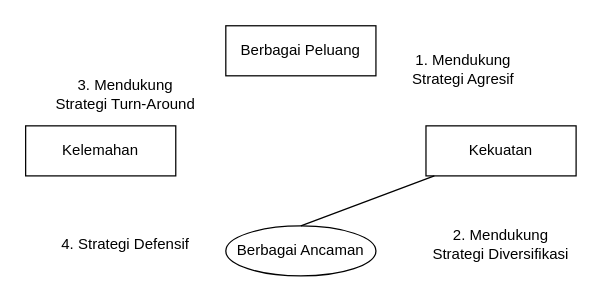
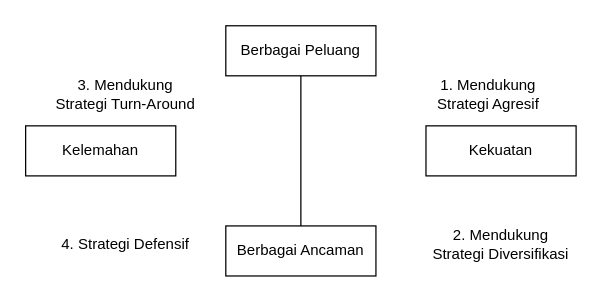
- <mxCell id="9" value="1. Mendukung Strategi Agresif" style="text;html=1;strokeColor=none;fillColor=none;align=center;verticalAlign=middle;whiteSpace=wrap;rounded=0;" vertex="1" parent="1"><mxGeometry x="310" y="40" width="120" height="30" as="geometry" /></mxCell>
+ <mxCell id="9" value="1. Mendukung Strategi Agresif" style="text;html=1;strokeColor=none;fillColor=none;align=center;verticalAlign=middle;whiteSpace=wrap;rounded=0;" vertex="1" parent="1"><mxGeometry x="330" y="60" width="120" height="30" as="geometry" /></mxCell>
- <mxCell id="6" value="" style="endArrow=none;html=1;rounded=0;exitX=0.5;exitY=0;exitDx=0;exitDy=0;" edge="1" parent="1" source="4" target="5"><mxGeometry width="50" height="50" relative="1" as="geometry"><mxPoint x="210" y="180" as="sourcePoint" /><mxPoint x="260" y="130" as="targetPoint" /></mxGeometry></mxCell>
+ <mxCell id="6" value="" style="endArrow=none;html=1;rounded=0;entryX=0.5;entryY=1;entryDx=0;entryDy=0;exitX=0.5;exitY=0;exitDx=0;exitDy=0;" edge="1" parent="1" source="4" target="2"><mxGeometry width="50" height="50" relative="1" as="geometry"><mxPoint x="210" y="180" as="sourcePoint" /><mxPoint x="260" y="130" as="targetPoint" /></mxGeometry></mxCell>
- <mxCell id="4" value="Berbagai Ancaman" style="ellipse;whiteSpace=wrap;html=1;" vertex="1" parent="1"><mxGeometry x="180" y="180" width="120" height="40" as="geometry" /></mxCell>
+ <mxCell id="4" value="Berbagai Ancaman" style="rounded=0;whiteSpace=wrap;html=1;" vertex="1" parent="1"><mxGeometry x="180" y="180" width="120" height="40" as="geometry" /></mxCell>
